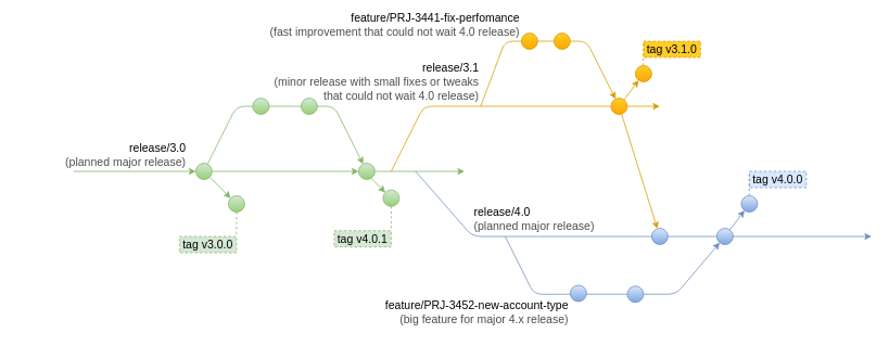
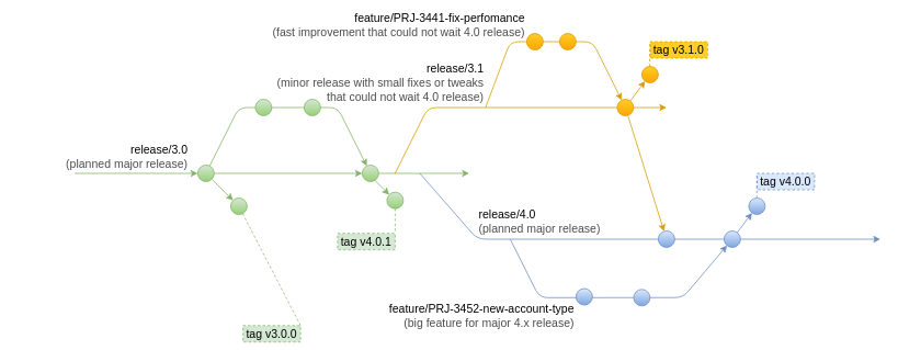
- <mxCell id="9" value="tag v3.0.0" style="text;html=1;strokeColor=#82b366;fillColor=#d5e8d4;align=center;verticalAlign=middle;whiteSpace=wrap;rounded=0;fontSize=14;dashed=1;gradientColor=none;" parent="1" vertex="1"><mxGeometry x="220" y="290" width="70" height="20" as="geometry" /></mxCell>
+ <mxCell id="9" value="tag v3.0.0" style="text;html=1;strokeColor=#82b366;fillColor=#d5e8d4;align=center;verticalAlign=middle;whiteSpace=wrap;rounded=0;fontSize=14;dashed=1;gradientColor=none;" parent="1" vertex="1"><mxGeometry x="295" y="395" width="70" height="20" as="geometry" /></mxCell>
